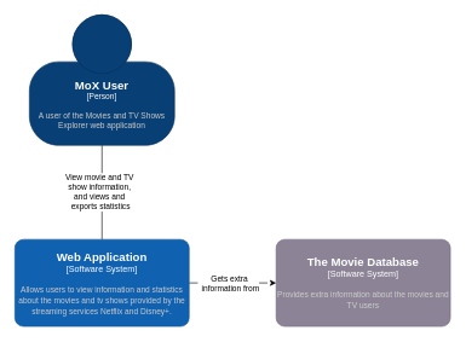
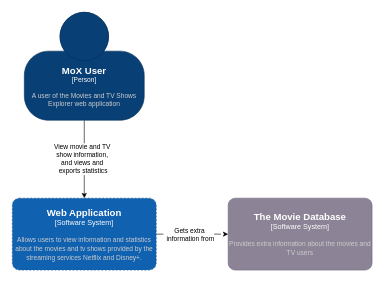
- <mxCell id="2" value="" style="edgeStyle=orthogonalEdgeStyle;rounded=0;orthogonalLoop=1;jettySize=auto;html=1;endArrow=none;" edge="1" parent="1" source="4" target="7"><mxGeometry relative="1" as="geometry" /></mxCell>
+ <mxCell id="2" value="" style="edgeStyle=orthogonalEdgeStyle;rounded=0;orthogonalLoop=1;jettySize=auto;html=1;" edge="1" parent="1" source="4" target="7"><mxGeometry relative="1" as="geometry" /></mxCell>
- <mxCell id="7" value="&lt;font style=&quot;font-size: 16px&quot;&gt;&lt;b&gt;Web Application&lt;/b&gt;&lt;/font&gt;&lt;div&gt;[Software System]&lt;/div&gt;&lt;br&gt;&lt;div&gt;&lt;font style=&quot;font-size: 11px&quot;&gt;&lt;font color=&quot;#cccccc&quot;&gt;Allows users to view information and statistics about the movies and tv shows provided by the streaming services Netflix and Disney+.&lt;/font&gt;&lt;/div&gt;" style="rounded=1;whiteSpace=wrap;html=1;labelBackgroundColor=none;fillColor=#1061B0;fontColor=#ffffff;align=center;arcSize=10;strokeColor=#0D5091;metaEdit=1;resizable=0;points=[[0.25,0,0],[0.5,0,0],[0.75,0,0],[1,0.25,0],[1,0.5,0],[1,0.75,0],[0.75,1,0],[0.5,1,0],[0.25,1,0],[0,0.75,0],[0,0.5,0],[0,0.25,0]];" vertex="1" parent="1"><mxGeometry x="20" y="330" width="240" height="120" as="geometry" /></mxCell>
+ <mxCell id="7" value="&lt;font style=&quot;font-size: 16px&quot;&gt;&lt;b&gt;Web Application&lt;/b&gt;&lt;/font&gt;&lt;div&gt;[Software System]&lt;/div&gt;&lt;br&gt;&lt;div&gt;&lt;font style=&quot;font-size: 11px&quot;&gt;&lt;font color=&quot;#cccccc&quot;&gt;Allows users to view information and statistics about the movies and tv shows provided by the streaming services Netflix and Disney+.&lt;/font&gt;&lt;/div&gt;" style="rounded=1;whiteSpace=wrap;html=1;labelBackgroundColor=none;fillColor=#1061B0;fontColor=#ffffff;align=center;arcSize=10;strokeColor=#0D5091;metaEdit=1;resizable=0;points=[[0.25,0,0],[0.5,0,0],[0.75,0,0],[1,0.25,0],[1,0.5,0],[1,0.75,0],[0.75,1,0],[0.5,1,0],[0.25,1,0],[0,0.75,0],[0,0.5,0],[0,0.25,0]];dashed=1;" vertex="1" parent="1"><mxGeometry x="20" y="330" width="240" height="120" as="geometry" /></mxCell>
